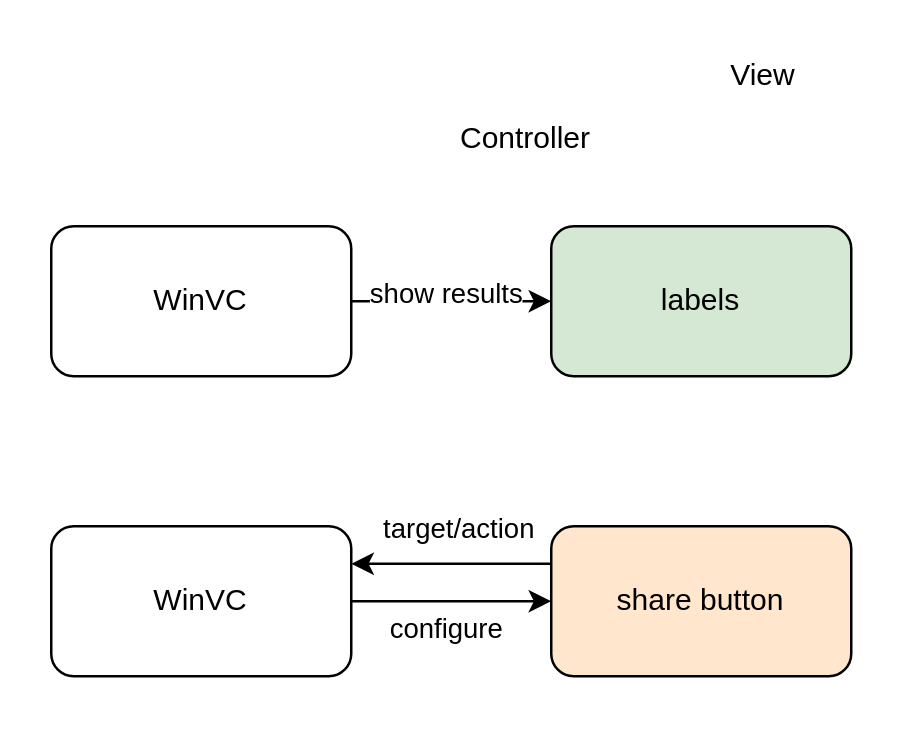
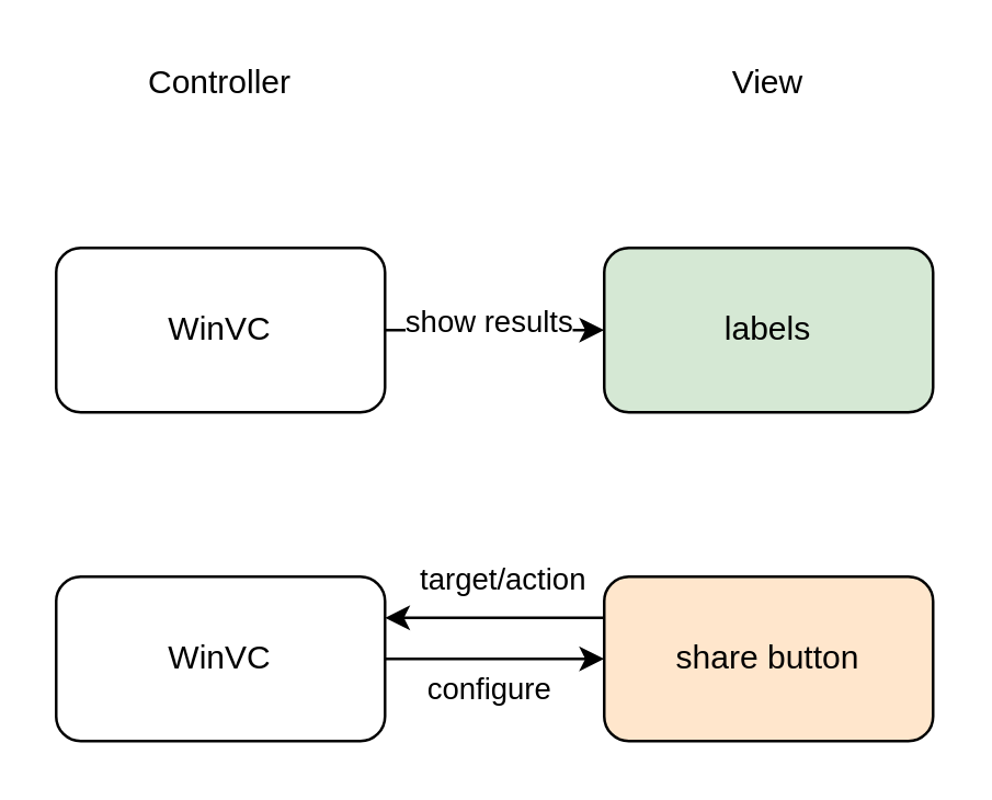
- <mxCell id="13" value="View" style="text;html=1;strokeColor=none;fillColor=none;align=center;verticalAlign=middle;whiteSpace=wrap;rounded=0;" vertex="1" parent="1"><mxGeometry x="285" y="20" width="40" height="20" as="geometry" /></mxCell>
+ <mxCell id="13" value="View" style="text;html=1;strokeColor=none;fillColor=none;align=center;verticalAlign=middle;whiteSpace=wrap;rounded=0;" vertex="1" parent="1"><mxGeometry x="260" y="20" width="40" height="20" as="geometry" /></mxCell>
- <mxCell id="12" value="Controller" style="text;html=1;strokeColor=none;fillColor=none;align=center;verticalAlign=middle;whiteSpace=wrap;rounded=0;" vertex="1" parent="1"><mxGeometry x="190" y="45" width="40" height="20" as="geometry" /></mxCell>
+ <mxCell id="12" value="Controller" style="text;html=1;strokeColor=none;fillColor=none;align=center;verticalAlign=middle;whiteSpace=wrap;rounded=0;" vertex="1" parent="1"><mxGeometry x="60" y="20" width="40" height="20" as="geometry" /></mxCell>
